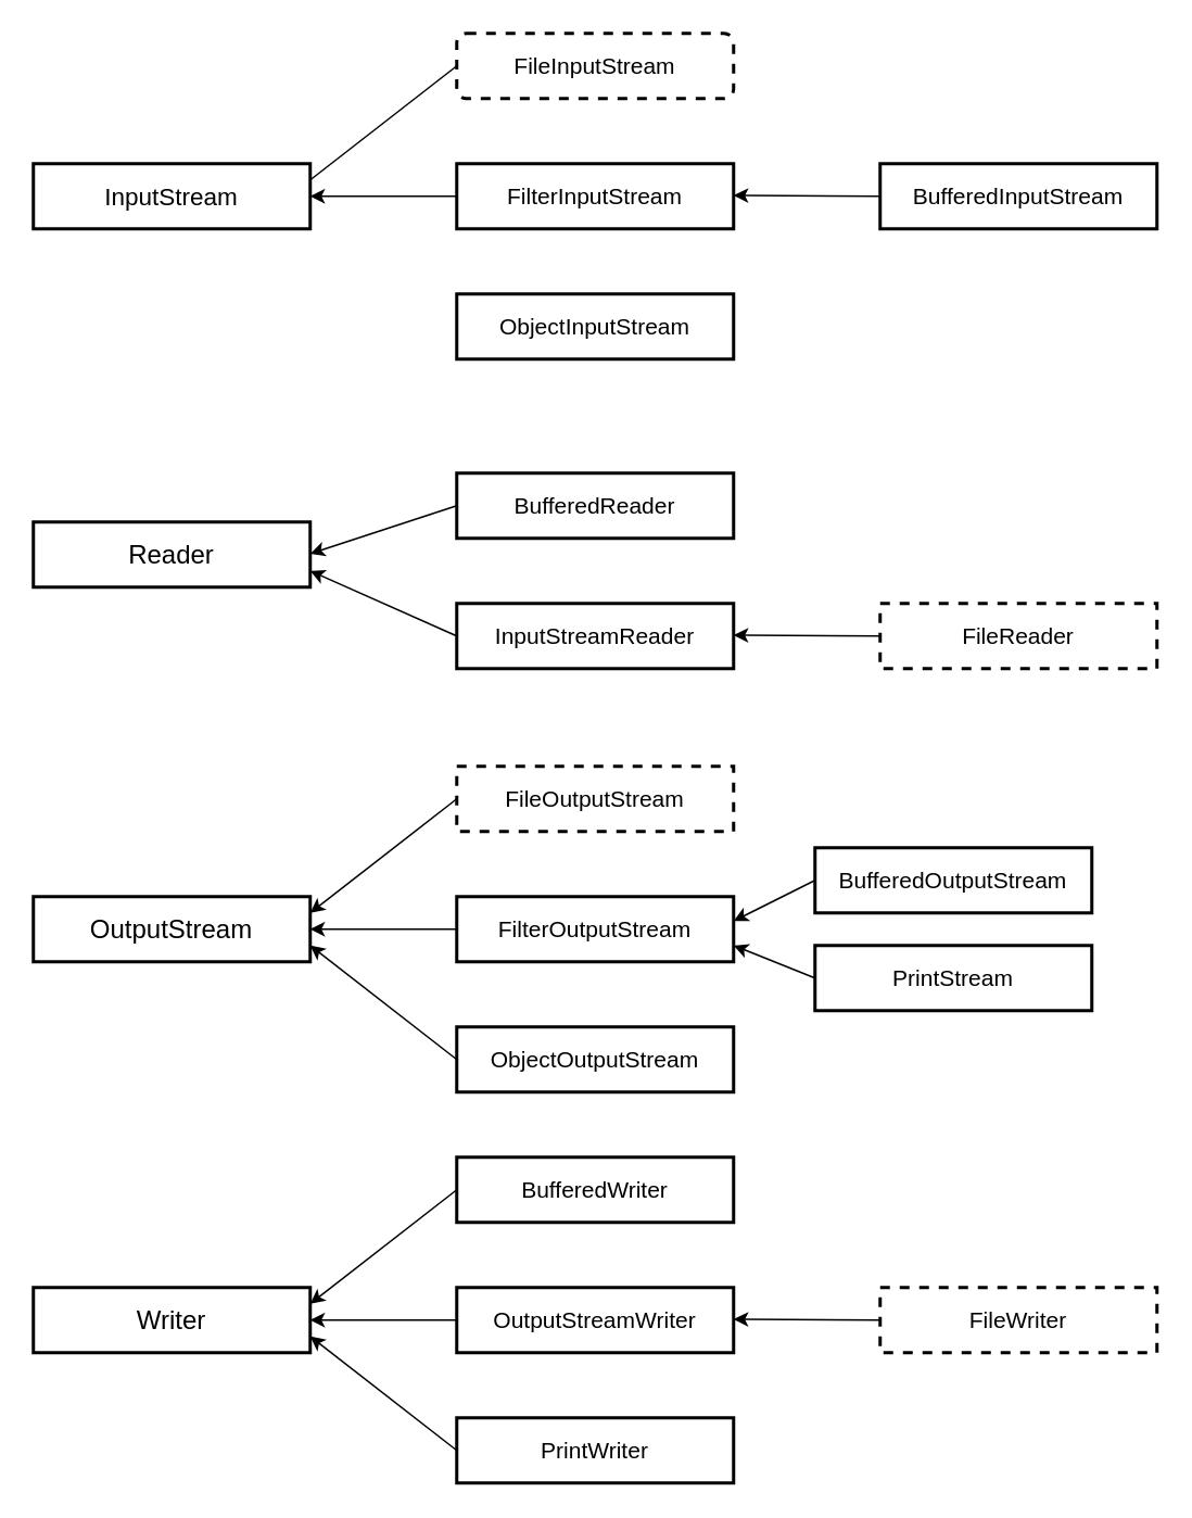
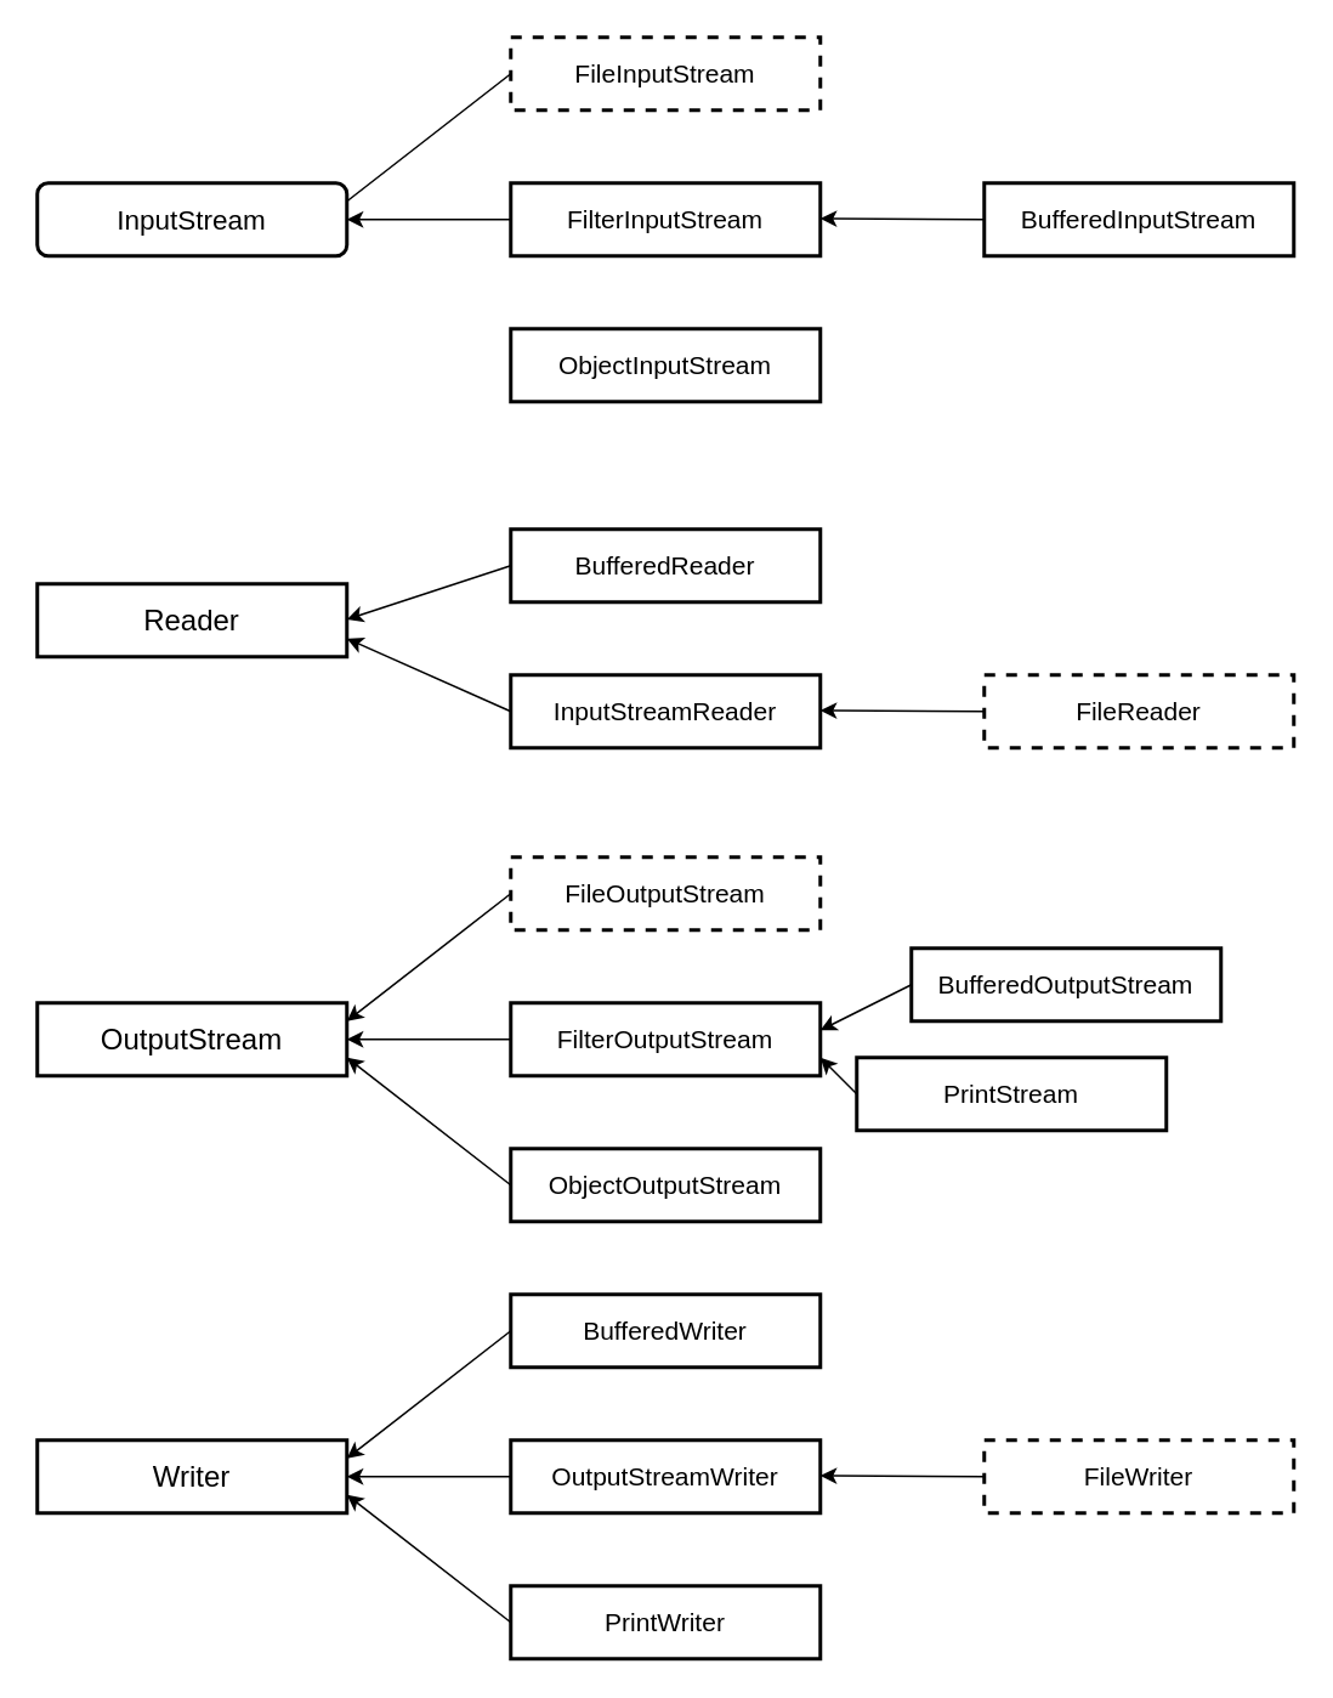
- <mxCell id="8" value="FileInputStream" style="whiteSpace=wrap;html=1;strokeWidth=2;dashed=1;fontSize=14;rounded=1;" vertex="1" parent="1"><mxGeometry x="280" y="20" width="170" height="40" as="geometry" /></mxCell>
+ <mxCell id="8" value="FileInputStream" style="rounded=0;whiteSpace=wrap;html=1;strokeWidth=2;dashed=1;fontSize=14;" vertex="1" parent="1"><mxGeometry x="280" y="20" width="170" height="40" as="geometry" /></mxCell>
- <mxCell id="2" value="&lt;font style=&quot;font-size: 15px&quot;&gt;InputStream&lt;/font&gt;" style="rounded=0;whiteSpace=wrap;html=1;strokeWidth=2;" vertex="1" parent="1"><mxGeometry x="20" y="100" width="170" height="40" as="geometry" /></mxCell>
+ <mxCell id="2" value="&lt;font style=&quot;font-size: 15px&quot;&gt;InputStream&lt;/font&gt;" style="whiteSpace=wrap;html=1;strokeWidth=2;rounded=1;" vertex="1" parent="1"><mxGeometry x="20" y="100" width="170" height="40" as="geometry" /></mxCell>
- <mxCell id="26" value="PrintStream" style="rounded=0;whiteSpace=wrap;html=1;strokeWidth=2;fontSize=14;" vertex="1" parent="1"><mxGeometry x="500" y="580" width="170" height="40" as="geometry" /></mxCell>
+ <mxCell id="26" value="PrintStream" style="rounded=0;whiteSpace=wrap;html=1;strokeWidth=2;fontSize=14;" vertex="1" parent="1"><mxGeometry x="470" y="580" width="170" height="40" as="geometry" /></mxCell>
